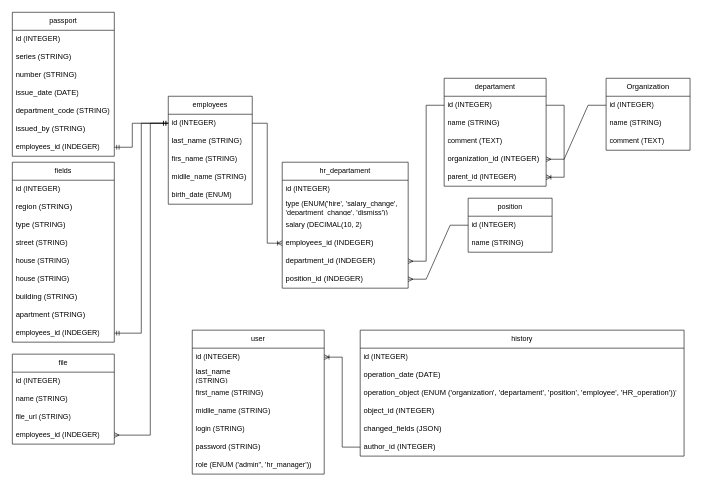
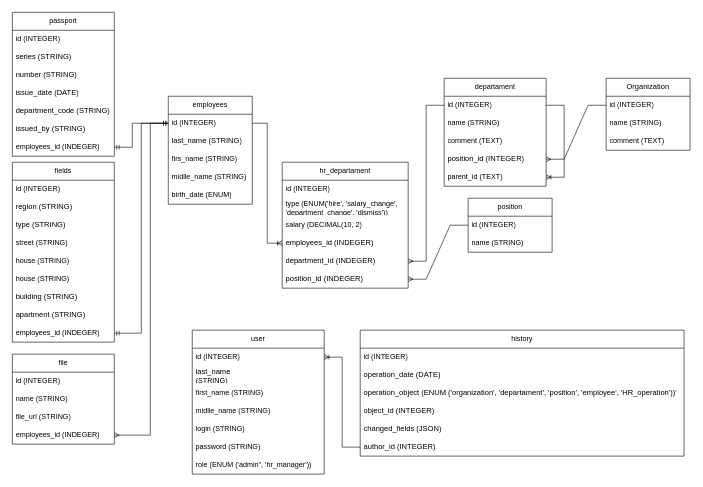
- <mxCell id="16" value="&lt;pre style=&quot;font-family: var(--ds-font-family-code); overflow: auto; padding: calc(var(--ds-md-zoom)*8px)calc(var(--ds-md-zoom)*12px); word-break: break-all; font-size: 12.573px; margin-top: 0px !important; margin-bottom: 0px !important;&quot;&gt;&lt;font style=&quot;color: rgb(0, 0, 0);&quot;&gt;organization_id &lt;/font&gt;(INTEGER)&lt;/pre&gt;" style="text;strokeColor=none;fillColor=none;align=left;verticalAlign=middle;spacingLeft=4;spacingRight=4;overflow=hidden;points=[[0,0.5],[1,0.5]];portConstraint=eastwest;rotatable=0;whiteSpace=wrap;html=1;" parent="12" vertex="1"><mxGeometry y="120" width="170" height="30" as="geometry" /></mxCell>
+ <mxCell id="16" value="&lt;pre style=&quot;font-family: var(--ds-font-family-code); overflow: auto; padding: calc(var(--ds-md-zoom)*8px)calc(var(--ds-md-zoom)*12px); word-break: break-all; font-size: 12.573px; margin-top: 0px !important; margin-bottom: 0px !important;&quot;&gt;&lt;font style=&quot;color: rgb(0, 0, 0);&quot;&gt;position_id &lt;/font&gt;(INTEGER)&lt;/pre&gt;" style="text;strokeColor=none;fillColor=none;align=left;verticalAlign=middle;spacingLeft=4;spacingRight=4;overflow=hidden;points=[[0,0.5],[1,0.5]];portConstraint=eastwest;rotatable=0;whiteSpace=wrap;html=1;" parent="12" vertex="1"><mxGeometry y="120" width="170" height="30" as="geometry" /></mxCell>
- <mxCell id="17" value="parent_id (INTEGER)" style="text;strokeColor=none;fillColor=none;align=left;verticalAlign=middle;spacingLeft=4;spacingRight=4;overflow=hidden;points=[[0,0.5],[1,0.5]];portConstraint=eastwest;rotatable=0;whiteSpace=wrap;html=1;" parent="12" vertex="1"><mxGeometry y="150" width="170" height="30" as="geometry" /></mxCell>
+ <mxCell id="17" value="parent_id (TEXT)" style="text;strokeColor=none;fillColor=none;align=left;verticalAlign=middle;spacingLeft=4;spacingRight=4;overflow=hidden;points=[[0,0.5],[1,0.5]];portConstraint=eastwest;rotatable=0;whiteSpace=wrap;html=1;" parent="12" vertex="1"><mxGeometry y="150" width="170" height="30" as="geometry" /></mxCell>
